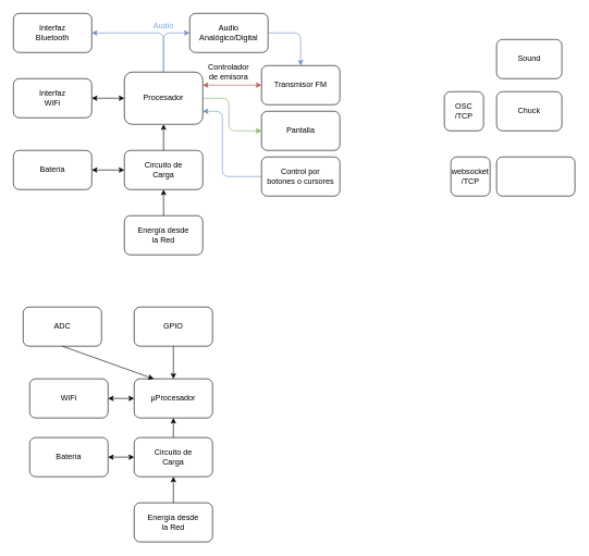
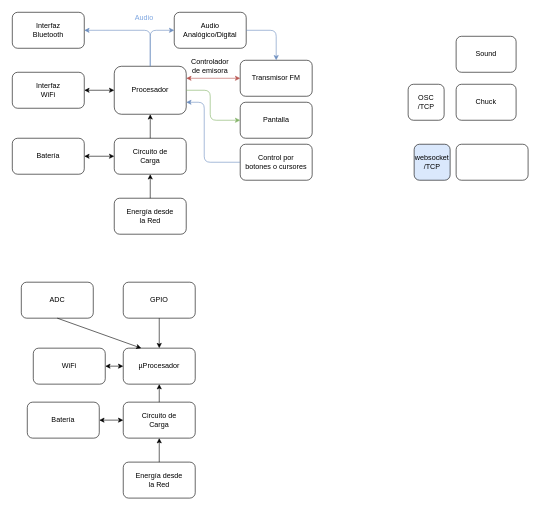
- <mxCell id="13" value="Audio" style="text;html=1;strokeColor=none;fillColor=none;align=center;verticalAlign=middle;whiteSpace=wrap;rounded=0;fontColor=#7EA6E0;" parent="1" vertex="1"><mxGeometry x="230" y="30" width="40" height="20" as="geometry" /></mxCell>
+ <mxCell id="13" value="Audio" style="text;html=1;strokeColor=none;fillColor=none;align=center;verticalAlign=middle;whiteSpace=wrap;rounded=0;fontColor=#7EA6E0;" parent="1" vertex="1"><mxGeometry x="220" y="20" width="40" height="20" as="geometry" /></mxCell>
- <mxCell id="36" value="&lt;div&gt;websocket&lt;/div&gt;&lt;div&gt;/TCP&lt;/div&gt;" style="rounded=1;whiteSpace=wrap;html=1;fontColor=#000000;" parent="1" vertex="1"><mxGeometry x="690" y="240" width="60" height="60" as="geometry" /></mxCell>
+ <mxCell id="36" value="&lt;div&gt;websocket&lt;/div&gt;&lt;div&gt;/TCP&lt;/div&gt;" style="rounded=1;whiteSpace=wrap;html=1;fontColor=#000000;fillColor=#dae8fc;" parent="1" vertex="1"><mxGeometry x="690" y="240" width="60" height="60" as="geometry" /></mxCell>
- <mxCell id="22" value="WiFi" style="rounded=1;whiteSpace=wrap;html=1;fontColor=#000000;" parent="1" vertex="1"><mxGeometry x="45" y="580" width="120" height="60" as="geometry" /></mxCell>
+ <mxCell id="22" value="WiFi" style="rounded=1;whiteSpace=wrap;html=1;fontColor=#000000;" parent="1" vertex="1"><mxGeometry x="55" y="580" width="120" height="60" as="geometry" /></mxCell>
